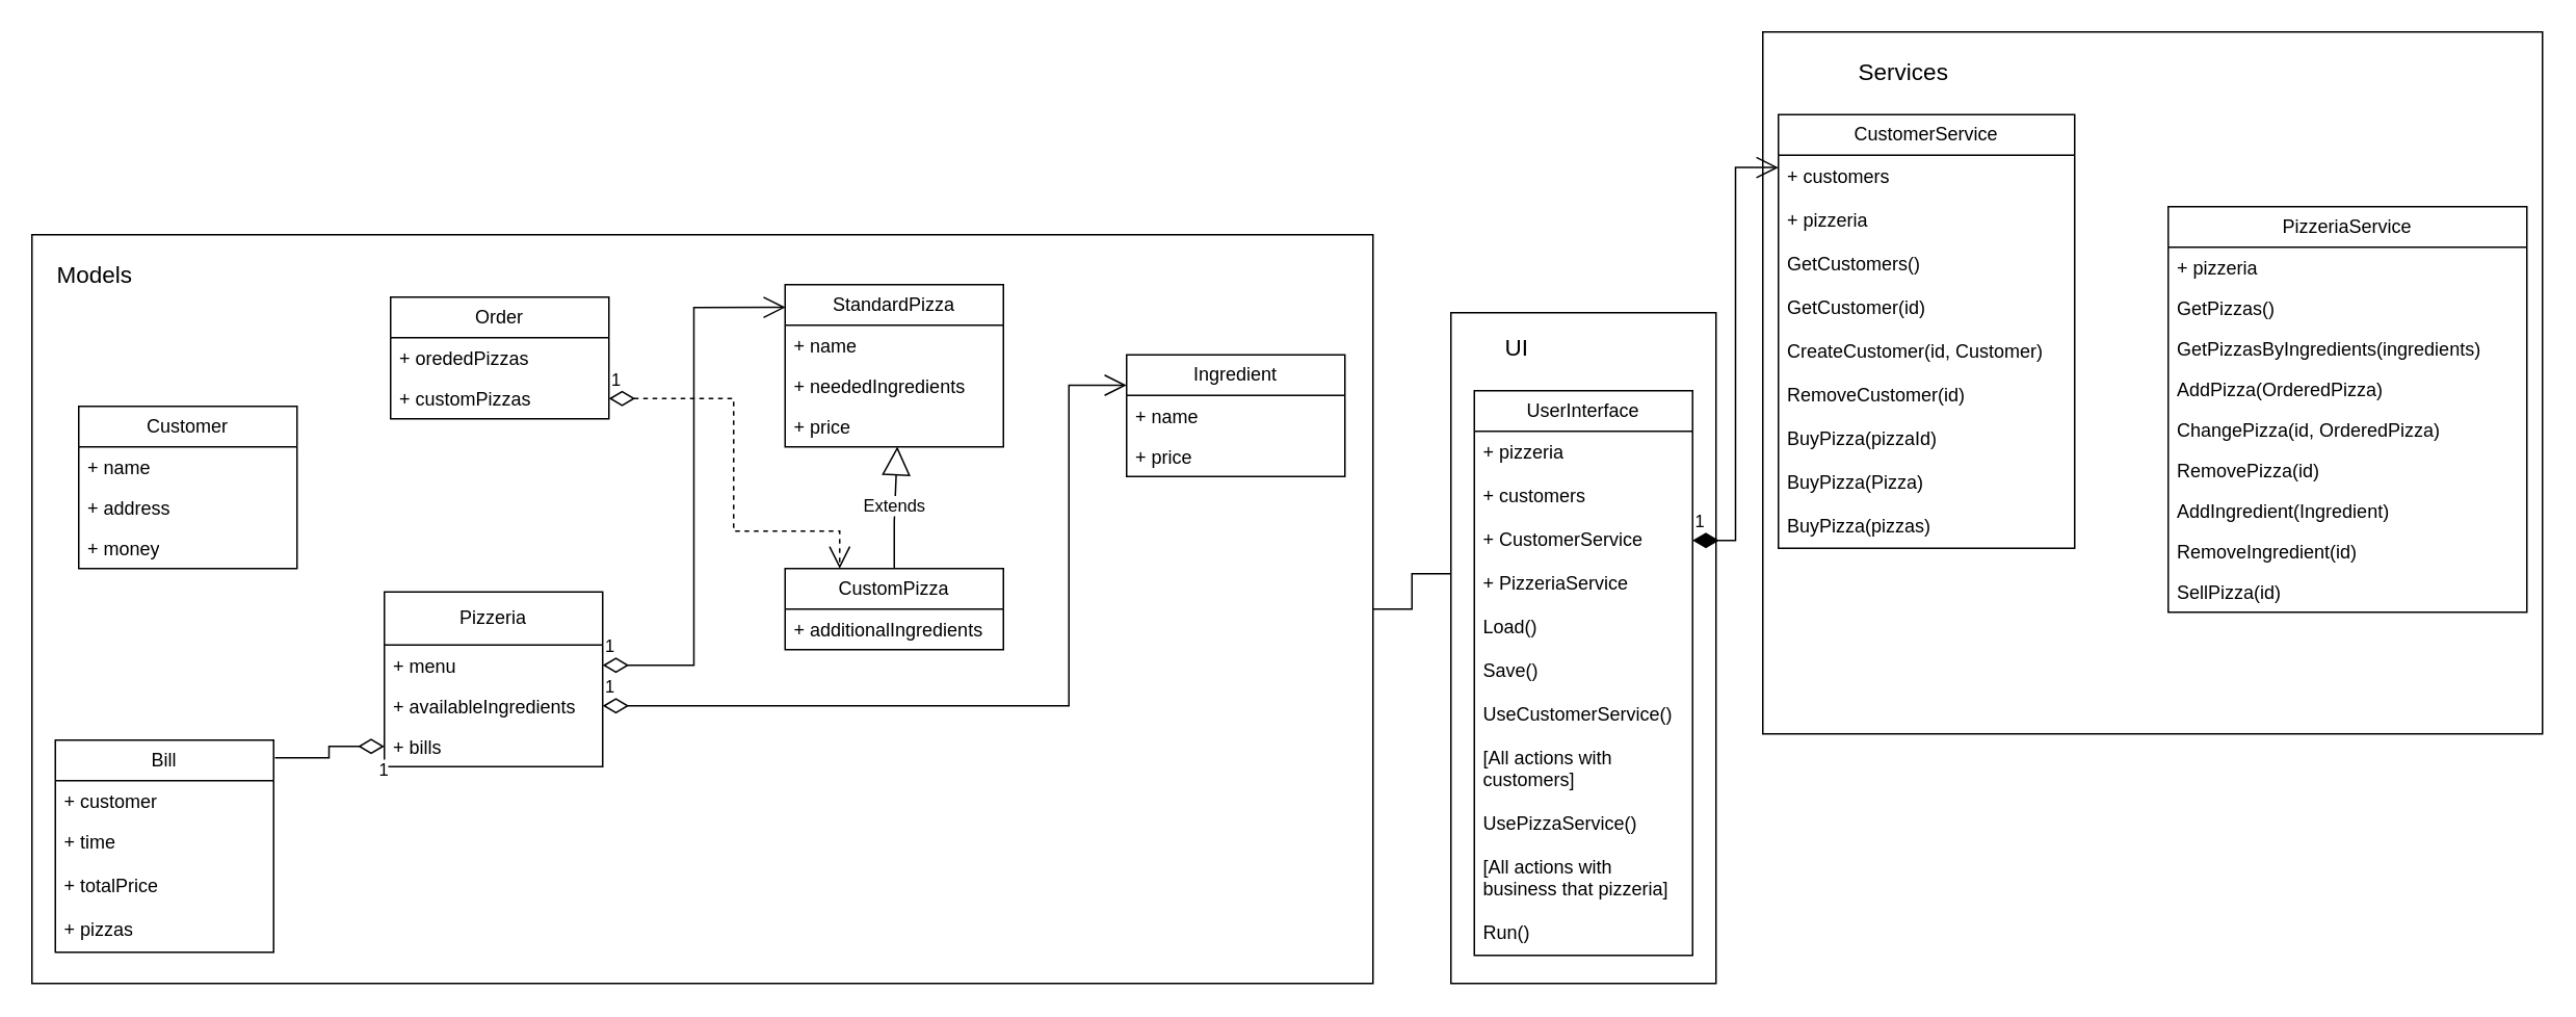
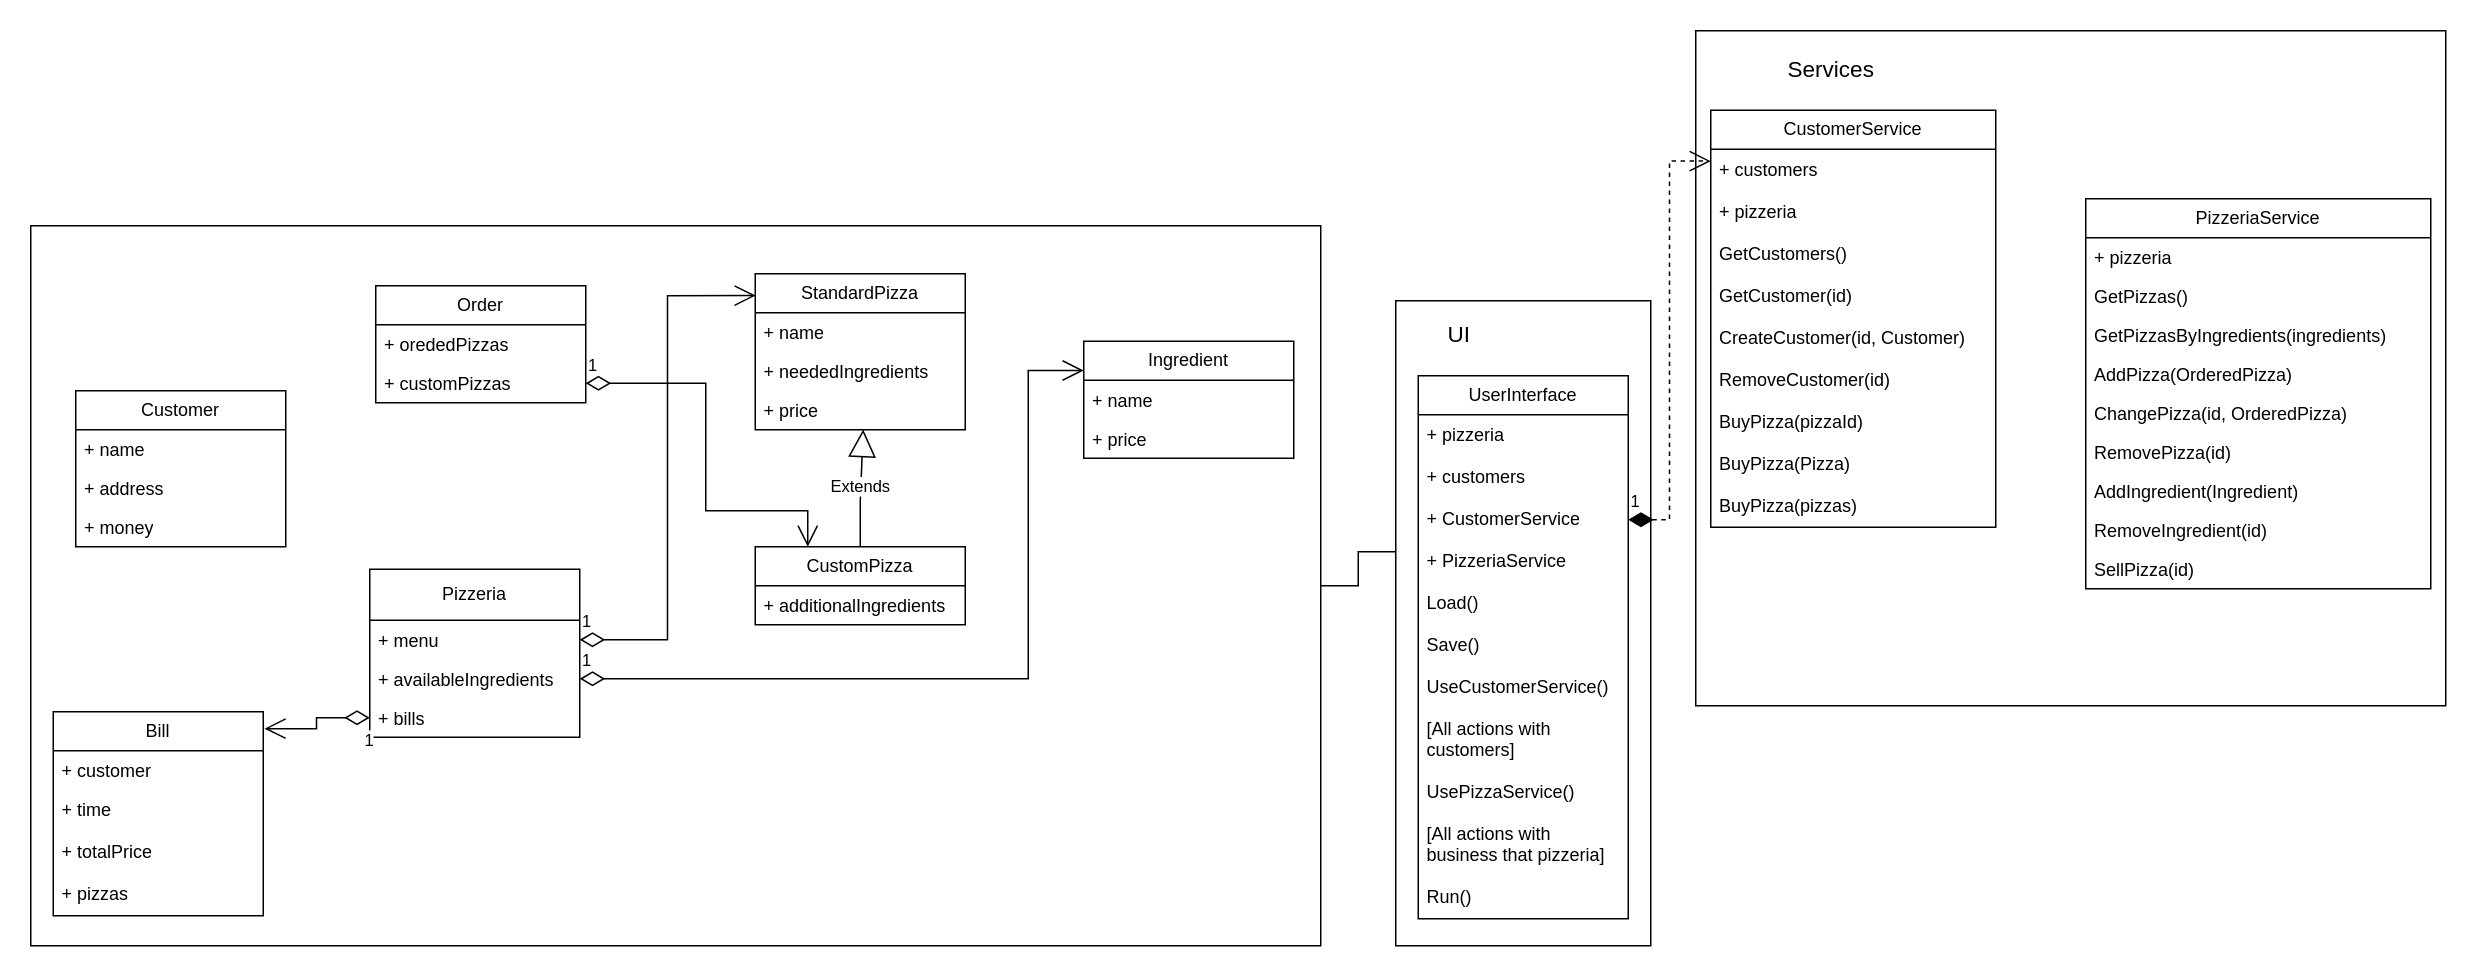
- <mxCell id="68" value="&lt;span style=&quot;font-size: 15px;&quot;&gt;Models&lt;/span&gt;" style="text;html=1;align=center;verticalAlign=middle;resizable=0;points=[];autosize=1;strokeColor=none;fillColor=none;" vertex="1" parent="1"><mxGeometry x="25" y="160" width="70" height="30" as="geometry" /></mxCell>
- <mxCell id="61" value="1" style="endArrow=open;html=1;endSize=12;startArrow=diamondThin;startSize=14;startFill=1;edgeStyle=orthogonalEdgeStyle;align=left;verticalAlign=bottom;rounded=0;exitX=1;exitY=0.5;exitDx=0;exitDy=0;entryX=0;entryY=0.122;entryDx=0;entryDy=0;entryPerimeter=0;" parent="1" source="42" target="51" edge="1"><mxGeometry x="-1" y="3" relative="1" as="geometry"><mxPoint x="1095" y="412" as="sourcePoint" /><mxPoint x="1220" y="509" as="targetPoint" /></mxGeometry></mxCell>
+ <mxCell id="61" value="1" style="endArrow=open;html=1;endSize=12;startArrow=diamondThin;startSize=14;startFill=1;edgeStyle=orthogonalEdgeStyle;align=left;verticalAlign=bottom;rounded=0;exitX=1;exitY=0.5;exitDx=0;exitDy=0;entryX=0;entryY=0.122;entryDx=0;entryDy=0;entryPerimeter=0;dashed=1;" parent="1" source="42" target="51" edge="1"><mxGeometry x="-1" y="3" relative="1" as="geometry"><mxPoint x="1095" y="412" as="sourcePoint" /><mxPoint x="1220" y="509" as="targetPoint" /></mxGeometry></mxCell>
- <mxCell id="70" value="1" style="endArrow=open;html=1;endSize=12;startArrow=diamondThin;startSize=14;startFill=0;edgeStyle=orthogonalEdgeStyle;align=left;verticalAlign=bottom;rounded=0;exitX=1;exitY=0.5;exitDx=0;exitDy=0;entryX=0.25;entryY=0;entryDx=0;entryDy=0;dashed=1;" edge="1" parent="1" source="67" target="14"><mxGeometry x="-1" y="3" relative="1" as="geometry"><mxPoint x="400" y="257.47" as="sourcePoint" /><mxPoint x="515" y="227" as="targetPoint" /><Array as="points"><mxPoint x="470" y="255" /><mxPoint x="470" y="340" /><mxPoint x="538" y="340" /></Array></mxGeometry></mxCell>
+ <mxCell id="70" value="1" style="endArrow=open;html=1;endSize=12;startArrow=diamondThin;startSize=14;startFill=0;edgeStyle=orthogonalEdgeStyle;align=left;verticalAlign=bottom;rounded=0;exitX=1;exitY=0.5;exitDx=0;exitDy=0;entryX=0.25;entryY=0;entryDx=0;entryDy=0;" edge="1" parent="1" source="67" target="14"><mxGeometry x="-1" y="3" relative="1" as="geometry"><mxPoint x="400" y="257.47" as="sourcePoint" /><mxPoint x="515" y="227" as="targetPoint" /><Array as="points"><mxPoint x="470" y="255" /><mxPoint x="470" y="340" /><mxPoint x="538" y="340" /></Array></mxGeometry></mxCell>
- <mxCell id="28" value="1" style="endArrow=none;html=1;endSize=12;startArrow=diamondThin;startSize=14;startFill=0;edgeStyle=orthogonalEdgeStyle;align=left;verticalAlign=bottom;rounded=0;exitX=0;exitY=0.5;exitDx=0;exitDy=0;entryX=1.006;entryY=0.083;entryDx=0;entryDy=0;entryPerimeter=0;" parent="1" source="22" target="23" edge="1"><mxGeometry x="-0.88" y="24" relative="1" as="geometry"><mxPoint x="379" y="314" as="sourcePoint" /><mxPoint x="515" y="334" as="targetPoint" /><mxPoint as="offset" /></mxGeometry></mxCell>
+ <mxCell id="28" value="1" style="endArrow=open;html=1;endSize=12;startArrow=diamondThin;startSize=14;startFill=0;edgeStyle=orthogonalEdgeStyle;align=left;verticalAlign=bottom;rounded=0;exitX=0;exitY=0.5;exitDx=0;exitDy=0;entryX=1.006;entryY=0.083;entryDx=0;entryDy=0;entryPerimeter=0;" parent="1" source="22" target="23" edge="1"><mxGeometry x="-0.88" y="24" relative="1" as="geometry"><mxPoint x="379" y="314" as="sourcePoint" /><mxPoint x="515" y="334" as="targetPoint" /><mxPoint as="offset" /></mxGeometry></mxCell>
